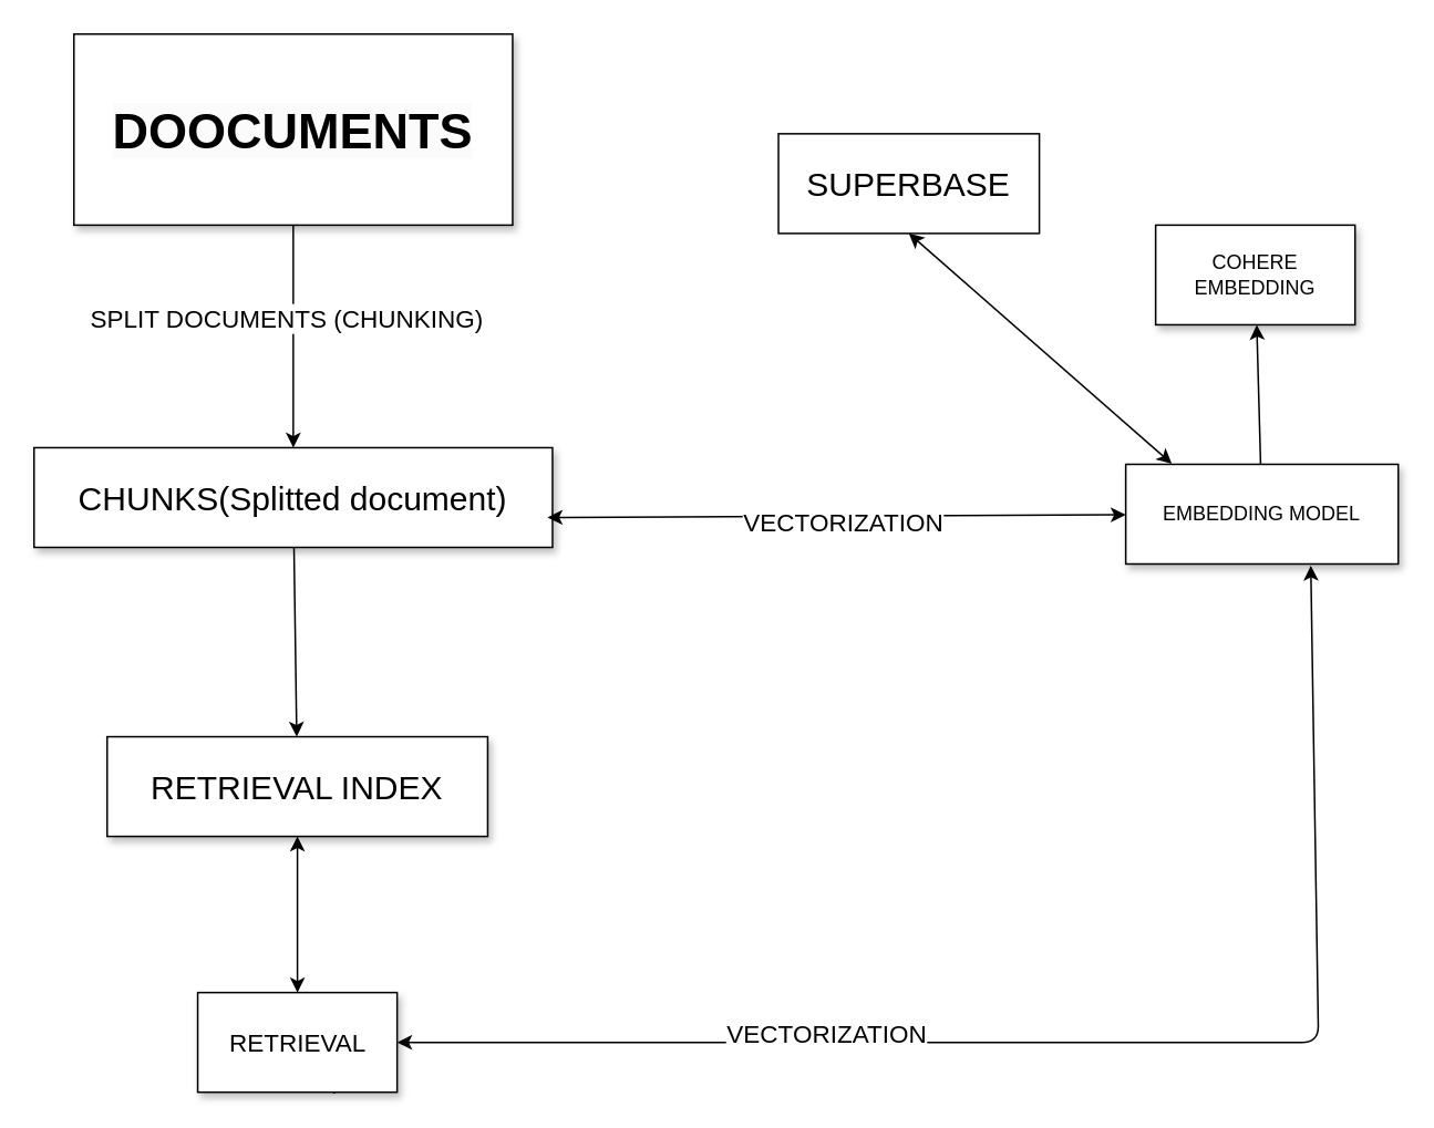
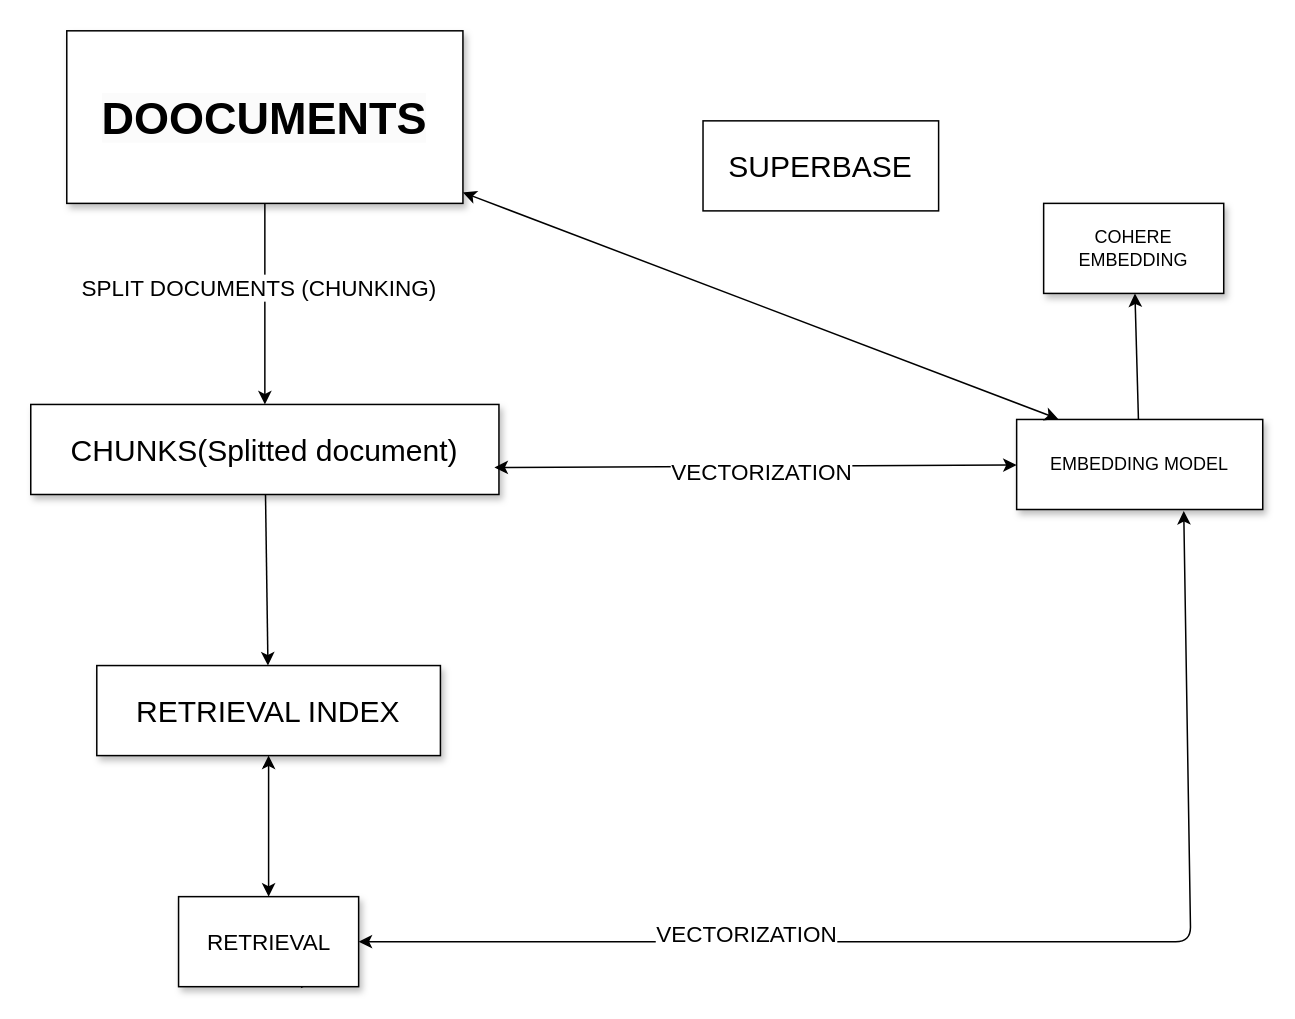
- <mxCell id="19" value="" style="endArrow=classic;startArrow=classic;html=1;entryX=0.5;entryY=1;entryDx=0;entryDy=0;exitX=0.169;exitY=-0.006;exitDx=0;exitDy=0;exitPerimeter=0;" edge="1" parent="1" source="9" target="18"><mxGeometry width="50" height="50" relative="1" as="geometry"><mxPoint x="483" y="221" as="sourcePoint" /><mxPoint x="533" y="171" as="targetPoint" /></mxGeometry></mxCell>
+ <mxCell id="19" value="" style="endArrow=classic;startArrow=classic;html=1;exitX=0.169;exitY=-0.006;exitDx=0;exitDy=0;exitPerimeter=0;" edge="1" parent="1" source="9" target="4"><mxGeometry width="50" height="50" relative="1" as="geometry"><mxPoint x="483" y="221" as="sourcePoint" /><mxPoint x="533" y="171" as="targetPoint" /></mxGeometry></mxCell>
